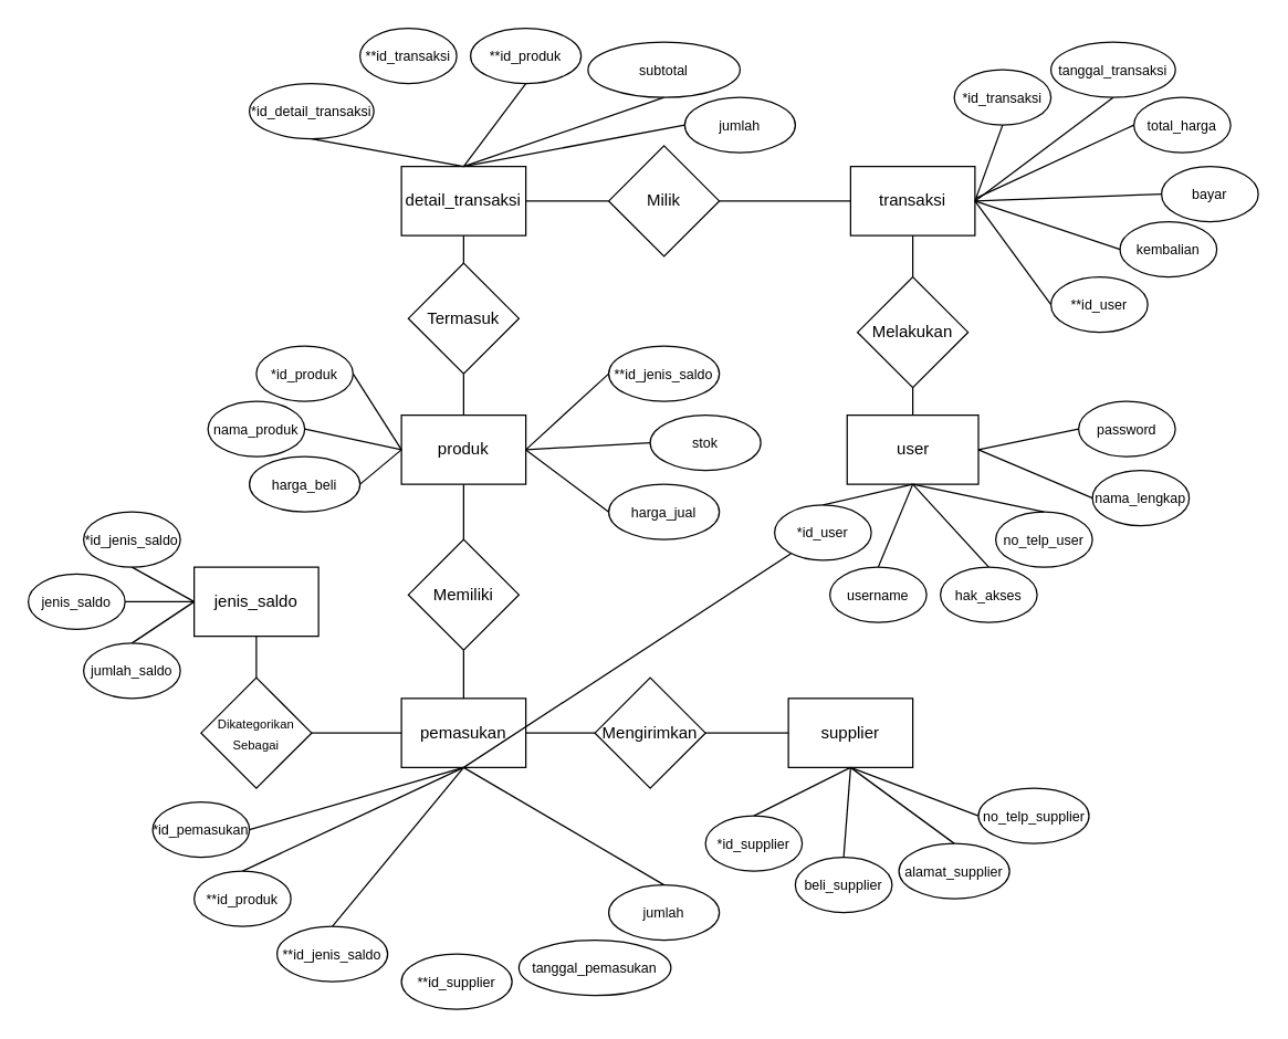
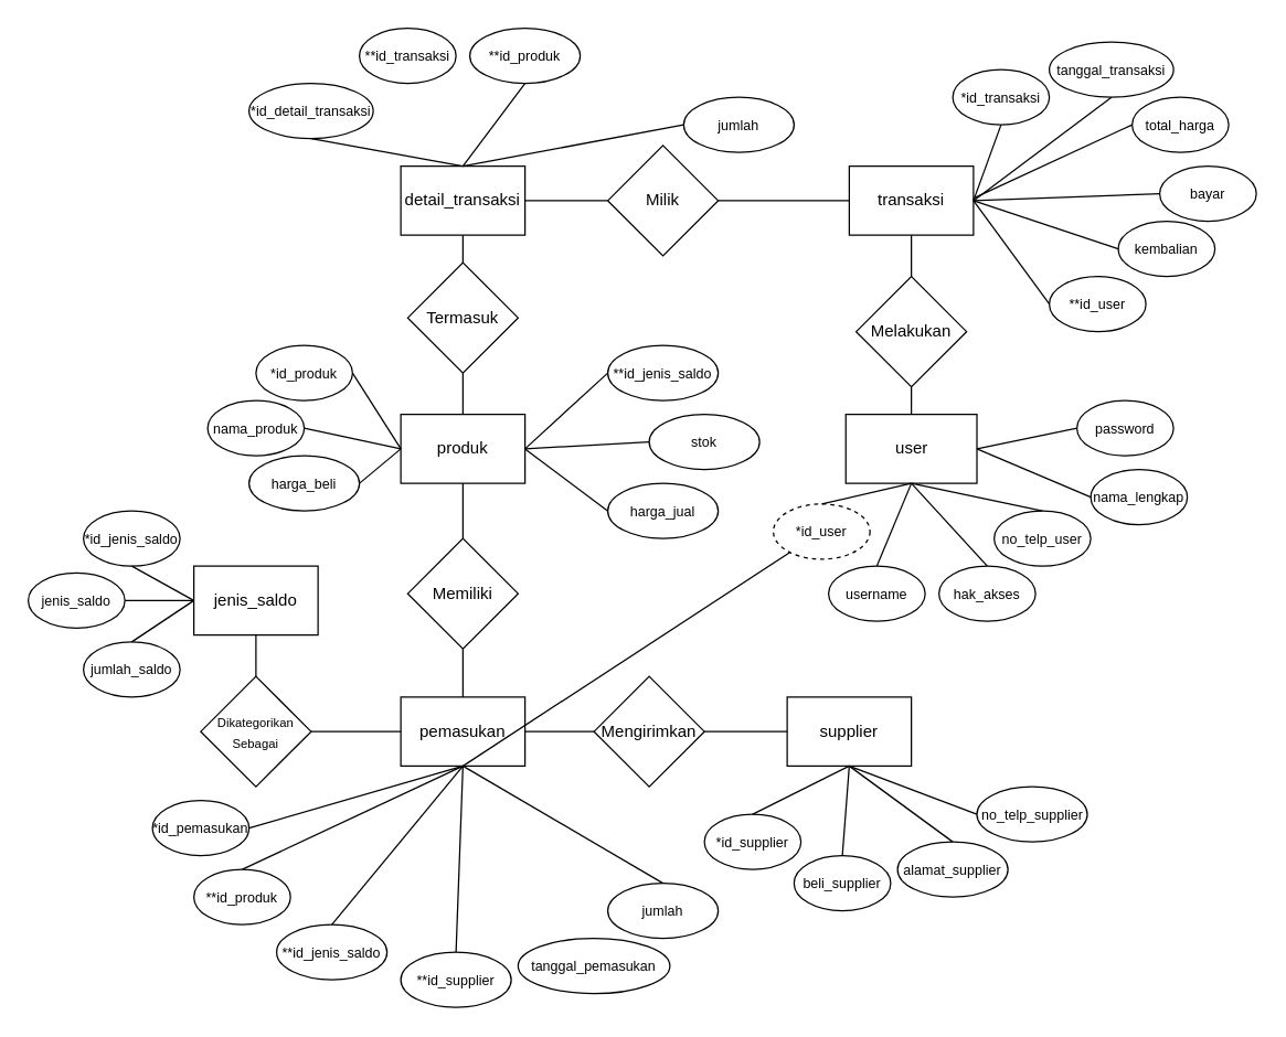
- <mxCell id="77" value="subtotal" style="ellipse;whiteSpace=wrap;html=1;rounded=0;fontSize=10;" vertex="1" parent="1"><mxGeometry x="425" y="30" width="110" height="40" as="geometry" /></mxCell>
- <mxCell id="79" value="" style="endArrow=none;html=1;rounded=0;exitX=0.5;exitY=0;exitDx=0;exitDy=0;entryX=0.5;entryY=1;entryDx=0;entryDy=0;" edge="1" parent="1" source="70" target="77"><mxGeometry width="50" height="50" relative="1" as="geometry"><mxPoint x="460" y="130" as="sourcePoint" /><mxPoint x="510" y="80" as="targetPoint" /></mxGeometry></mxCell>
- <mxCell id="3" value="*id_user" style="ellipse;whiteSpace=wrap;html=1;rounded=0;fontSize=10;" vertex="1" parent="1"><mxGeometry x="560" y="365" width="70" height="40" as="geometry" /></mxCell>
+ <mxCell id="3" value="*id_user" style="ellipse;whiteSpace=wrap;html=1;rounded=0;fontSize=10;dashed=1;" vertex="1" parent="1"><mxGeometry x="560" y="365" width="70" height="40" as="geometry" /></mxCell>
+ <mxCell id="67" value="" style="endArrow=none;html=1;rounded=0;exitX=0.5;exitY=1;exitDx=0;exitDy=0;entryX=0.5;entryY=0;entryDx=0;entryDy=0;" edge="1" parent="1" source="57" target="64"><mxGeometry width="50" height="50" relative="1" as="geometry"><mxPoint x="75" y="330" as="sourcePoint" /><mxPoint x="125" y="280" as="targetPoint" /></mxGeometry></mxCell>
